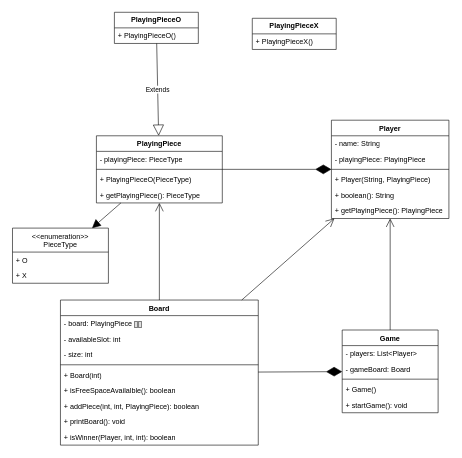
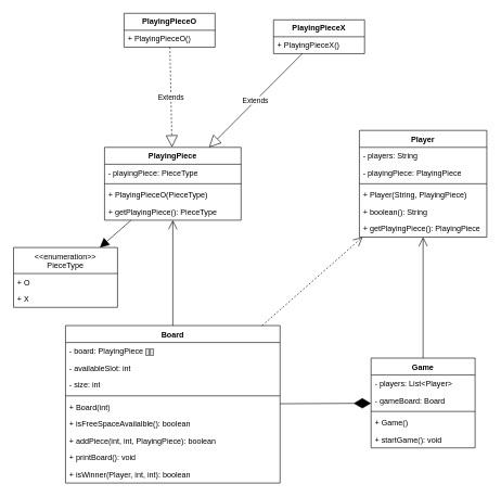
+ <mxCell id="38" value="Extends" style="endArrow=block;endSize=16;endFill=0;html=1;rounded=0;" edge="1" parent="1" source="12" target="5"><mxGeometry width="160" relative="1" as="geometry"><mxPoint x="84" y="-30" as="sourcePoint" /><mxPoint x="179" y="98" as="targetPoint" /></mxGeometry></mxCell>
- <mxCell id="37" value="Extends" style="endArrow=block;endSize=16;endFill=0;html=1;rounded=0;" edge="1" parent="1" source="10" target="5"><mxGeometry width="160" relative="1" as="geometry"><mxPoint x="-150" y="0" as="sourcePoint" /><mxPoint x="10" y="0" as="targetPoint" /></mxGeometry></mxCell>
+ <mxCell id="37" value="Extends" style="endArrow=block;endSize=16;endFill=0;html=1;rounded=0;dashed=1;" edge="1" parent="1" source="10" target="5"><mxGeometry width="160" relative="1" as="geometry"><mxPoint x="-150" y="0" as="sourcePoint" /><mxPoint x="10" y="0" as="targetPoint" /></mxGeometry></mxCell>
- <mxCell id="15" value="- name: String" style="text;strokeColor=none;fillColor=none;align=left;verticalAlign=top;spacingLeft=4;spacingRight=4;overflow=hidden;rotatable=0;points=[[0,0.5],[1,0.5]];portConstraint=eastwest;whiteSpace=wrap;html=1;" vertex="1" parent="14"><mxGeometry y="26" width="196" height="26" as="geometry" /></mxCell>
+ <mxCell id="15" value="- players: String" style="text;strokeColor=none;fillColor=none;align=left;verticalAlign=top;spacingLeft=4;spacingRight=4;overflow=hidden;rotatable=0;points=[[0,0.5],[1,0.5]];portConstraint=eastwest;whiteSpace=wrap;html=1;" vertex="1" parent="14"><mxGeometry y="26" width="196" height="26" as="geometry" /></mxCell>
- <mxCell id="40" value="" style="endArrow=diamondThin;endFill=1;endSize=24;html=1;rounded=0;" edge="1" parent="1" source="5" target="14"><mxGeometry width="160" relative="1" as="geometry"><mxPoint x="0" y="130" as="sourcePoint" /><mxPoint x="230" y="143.252" as="targetPoint" /></mxGeometry></mxCell>
- <mxCell id="43" value="" style="endArrow=open;endFill=1;endSize=12;html=1;rounded=0;" edge="1" parent="1" source="21" target="14"><mxGeometry width="160" relative="1" as="geometry"><mxPoint x="259" y="282" as="sourcePoint" /><mxPoint x="170" y="220" as="targetPoint" /><Array as="points" /></mxGeometry></mxCell>
+ <mxCell id="43" value="" style="endArrow=open;endFill=1;endSize=12;html=1;rounded=0;dashed=1;" edge="1" parent="1" source="21" target="14"><mxGeometry width="160" relative="1" as="geometry"><mxPoint x="259" y="282" as="sourcePoint" /><mxPoint x="170" y="220" as="targetPoint" /><Array as="points" /></mxGeometry></mxCell>
